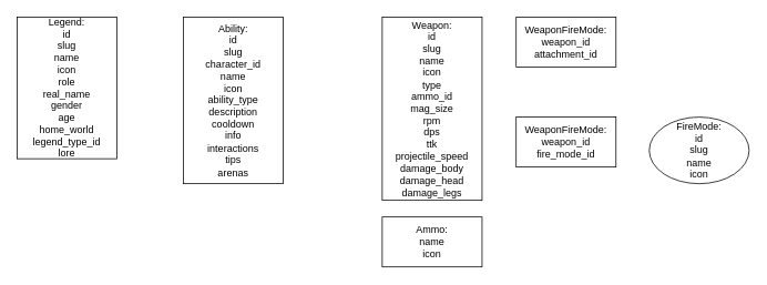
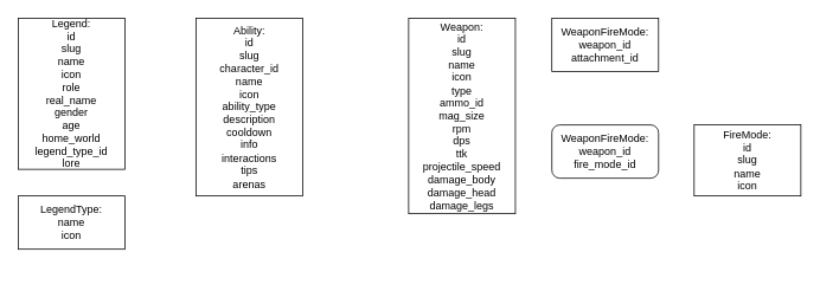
- <mxCell id="10" value="WeaponFireMode:&lt;br&gt;weapon_id&lt;br&gt;fire_mode_id" style="rounded=0;whiteSpace=wrap;html=1;" vertex="1" parent="1"><mxGeometry x="620" y="140" width="120" height="60" as="geometry" /></mxCell>
+ <mxCell id="10" value="WeaponFireMode:&lt;br&gt;weapon_id&lt;br&gt;fire_mode_id" style="whiteSpace=wrap;html=1;rounded=1;" vertex="1" parent="1"><mxGeometry x="620" y="140" width="120" height="60" as="geometry" /></mxCell>
- <mxCell id="9" value="FireMode:&lt;br&gt;id&lt;br&gt;slug&lt;br&gt;name&lt;br&gt;icon" style="ellipse;whiteSpace=wrap;html=1;" vertex="1" parent="1"><mxGeometry x="780" y="140" width="120" height="80" as="geometry" /></mxCell>
+ <mxCell id="9" value="FireMode:&lt;br&gt;id&lt;br&gt;slug&lt;br&gt;name&lt;br&gt;icon" style="rounded=0;whiteSpace=wrap;html=1;" vertex="1" parent="1"><mxGeometry x="780" y="140" width="120" height="80" as="geometry" /></mxCell>
+ <mxCell id="6" value="LegendType:&lt;br&gt;name&lt;br&gt;icon" style="rounded=0;whiteSpace=wrap;html=1;" vertex="1" parent="1"><mxGeometry x="20" y="220" width="120" height="60" as="geometry" /></mxCell>
- <mxCell id="7" value="Ammo:&lt;br&gt;name&lt;br&gt;icon" style="rounded=0;whiteSpace=wrap;html=1;" vertex="1" parent="1"><mxGeometry x="459" y="260" width="120" height="60" as="geometry" /></mxCell>
